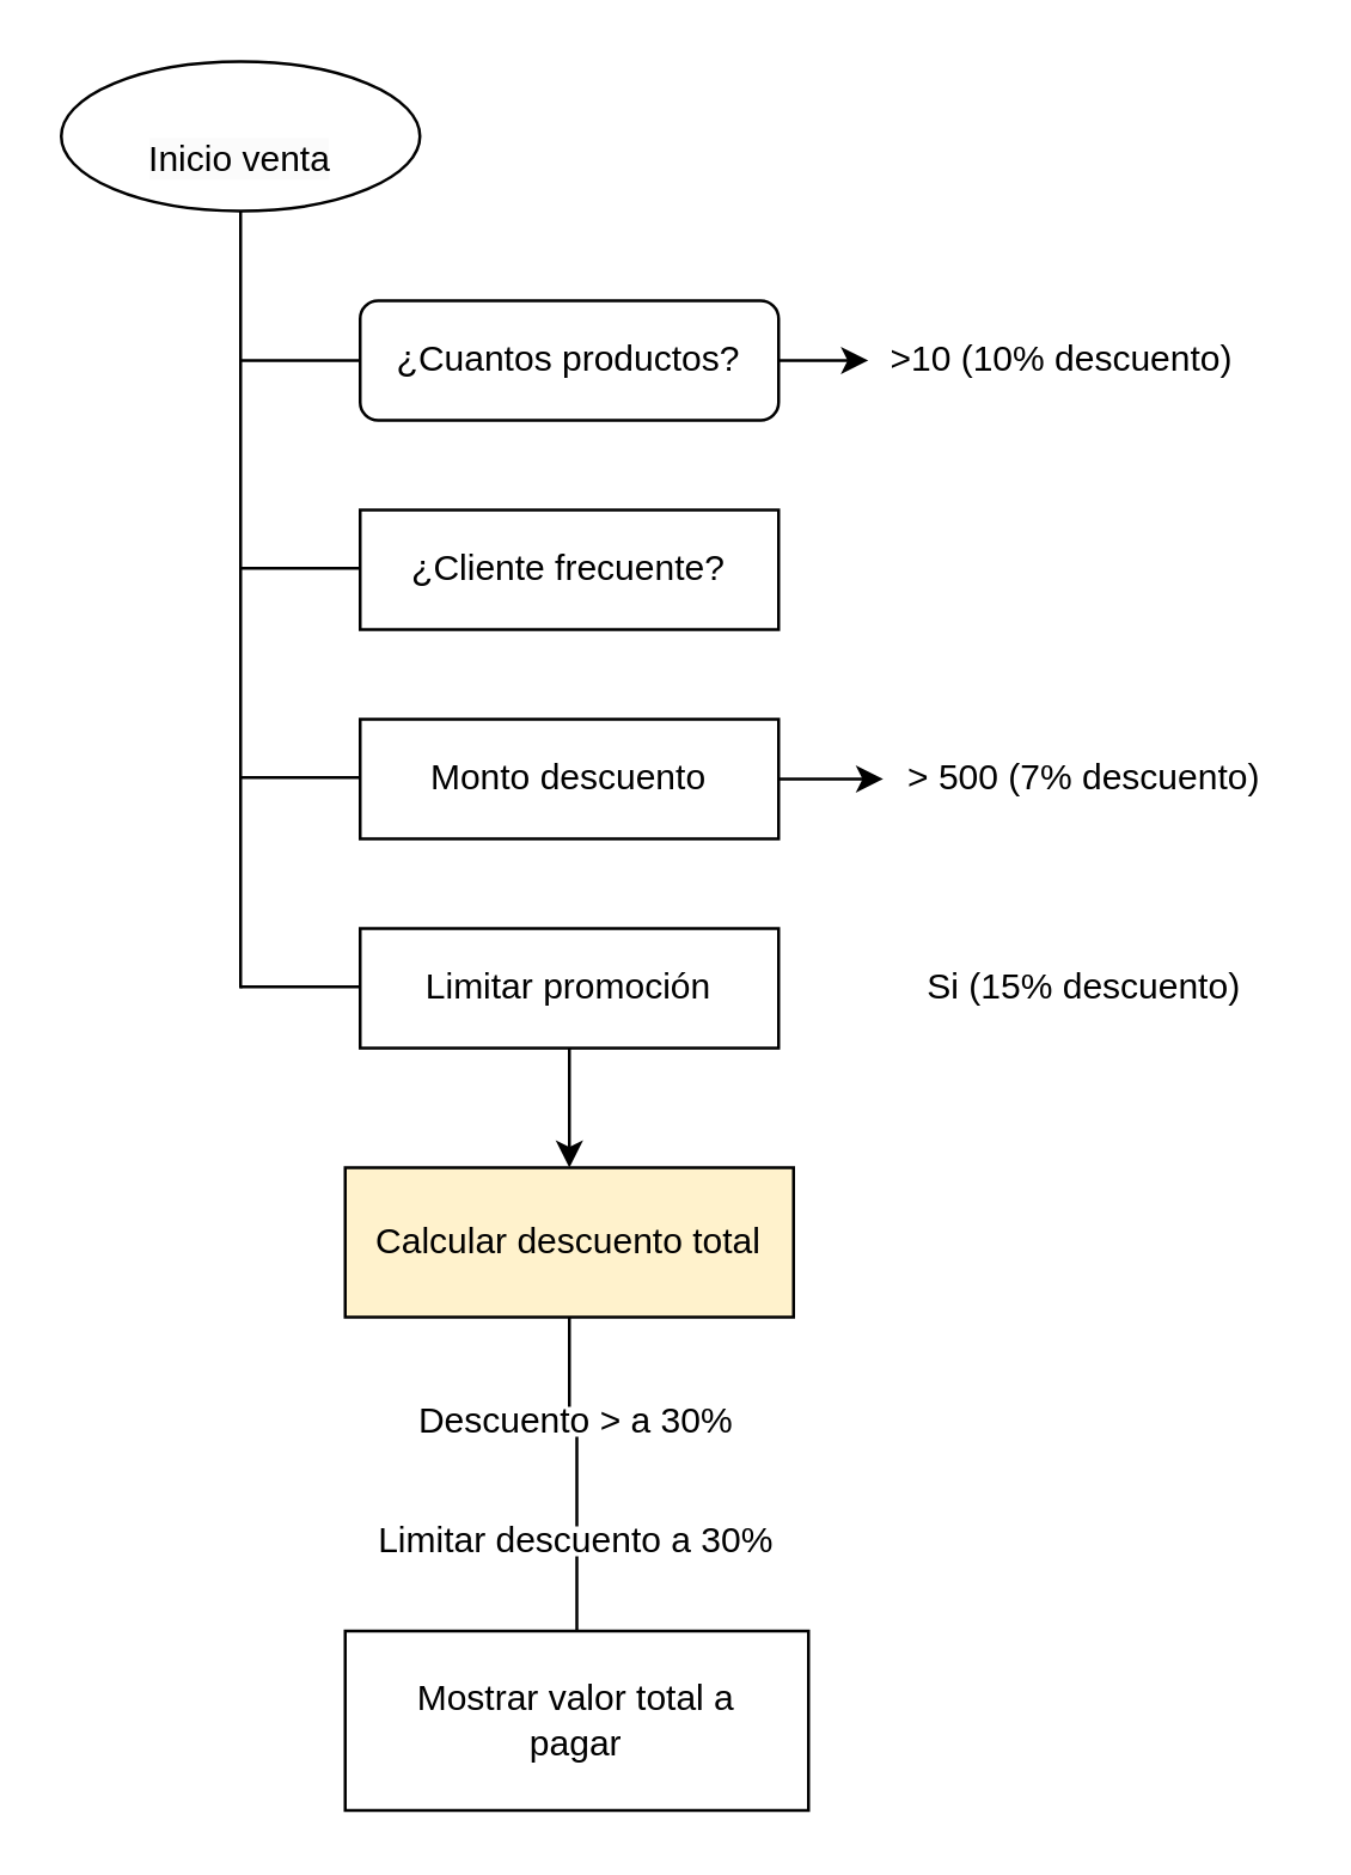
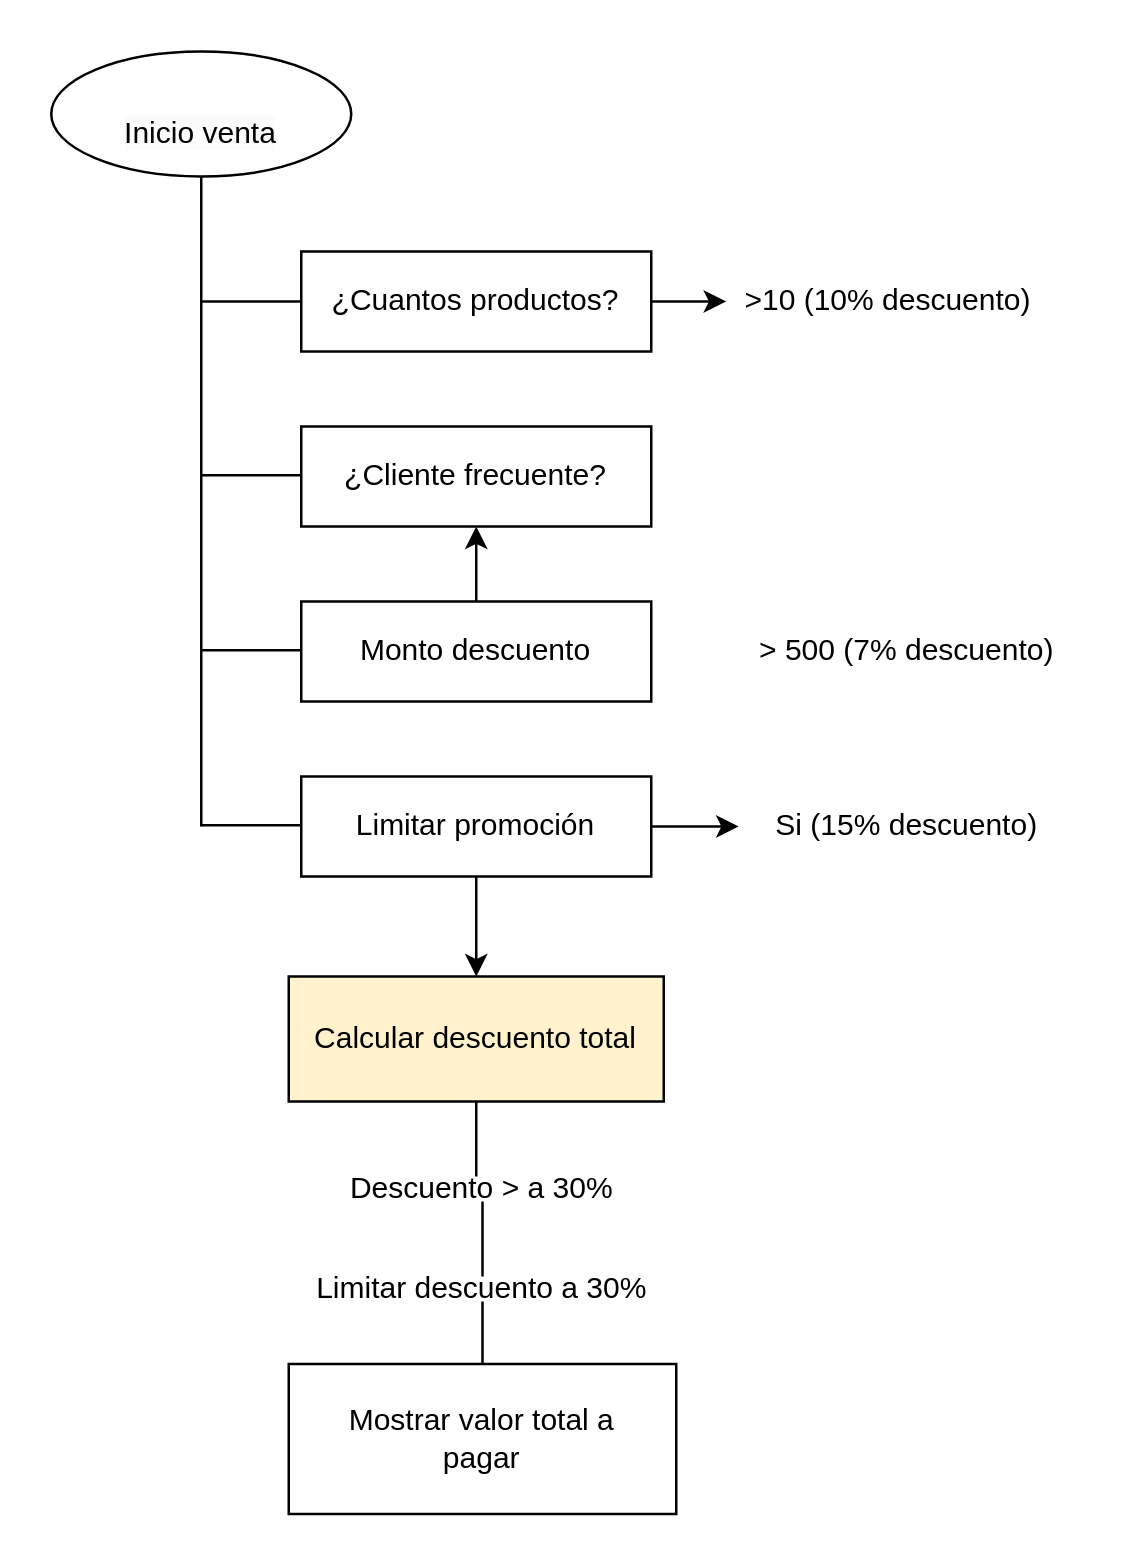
- <mxCell id="4" value="¿Cuantos productos?" style="whiteSpace=wrap;html=1;rounded=1;" vertex="1" parent="1"><mxGeometry x="120" y="100" width="140" height="40" as="geometry" /></mxCell>
+ <mxCell id="4" value="¿Cuantos productos?" style="rounded=0;whiteSpace=wrap;html=1;" vertex="1" parent="1"><mxGeometry x="120" y="100" width="140" height="40" as="geometry" /></mxCell>
- <mxCell id="7" value="" style="edgeStyle=none;html=1;" edge="1" parent="1" source="8" target="9"><mxGeometry relative="1" as="geometry" /></mxCell>
+ <mxCell id="7" value="" style="edgeStyle=none;html=1;" edge="1" parent="1" source="8" target="6"><mxGeometry relative="1" as="geometry" /></mxCell>
+ <mxCell id="10" value="" style="edgeStyle=none;html=1;" edge="1" parent="1" source="11" target="12"><mxGeometry relative="1" as="geometry" /></mxCell>
